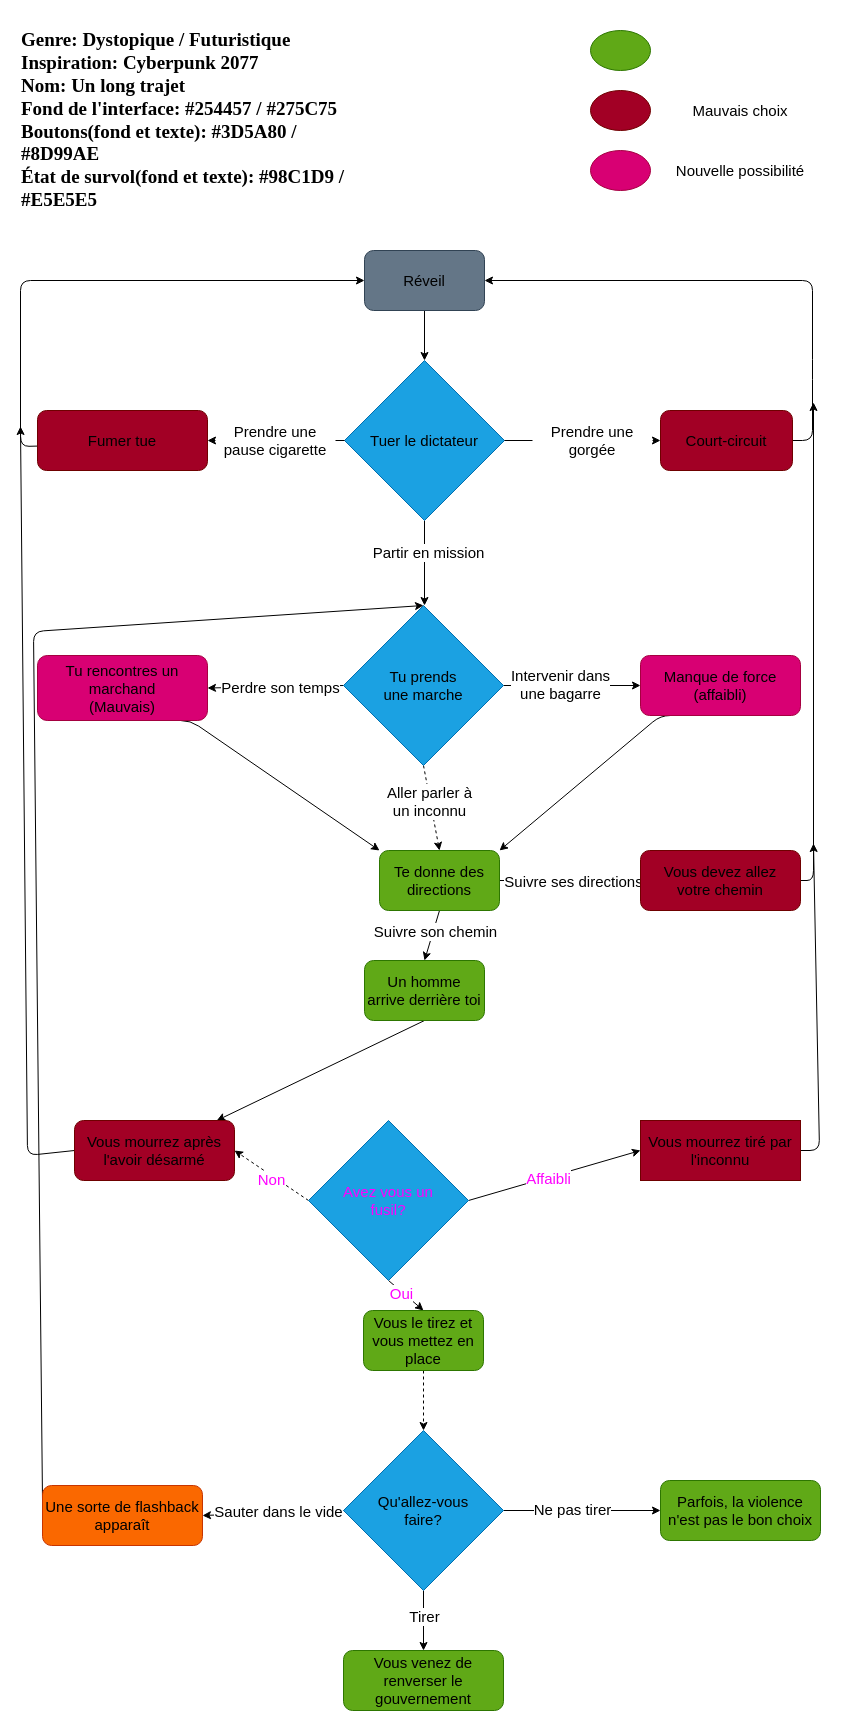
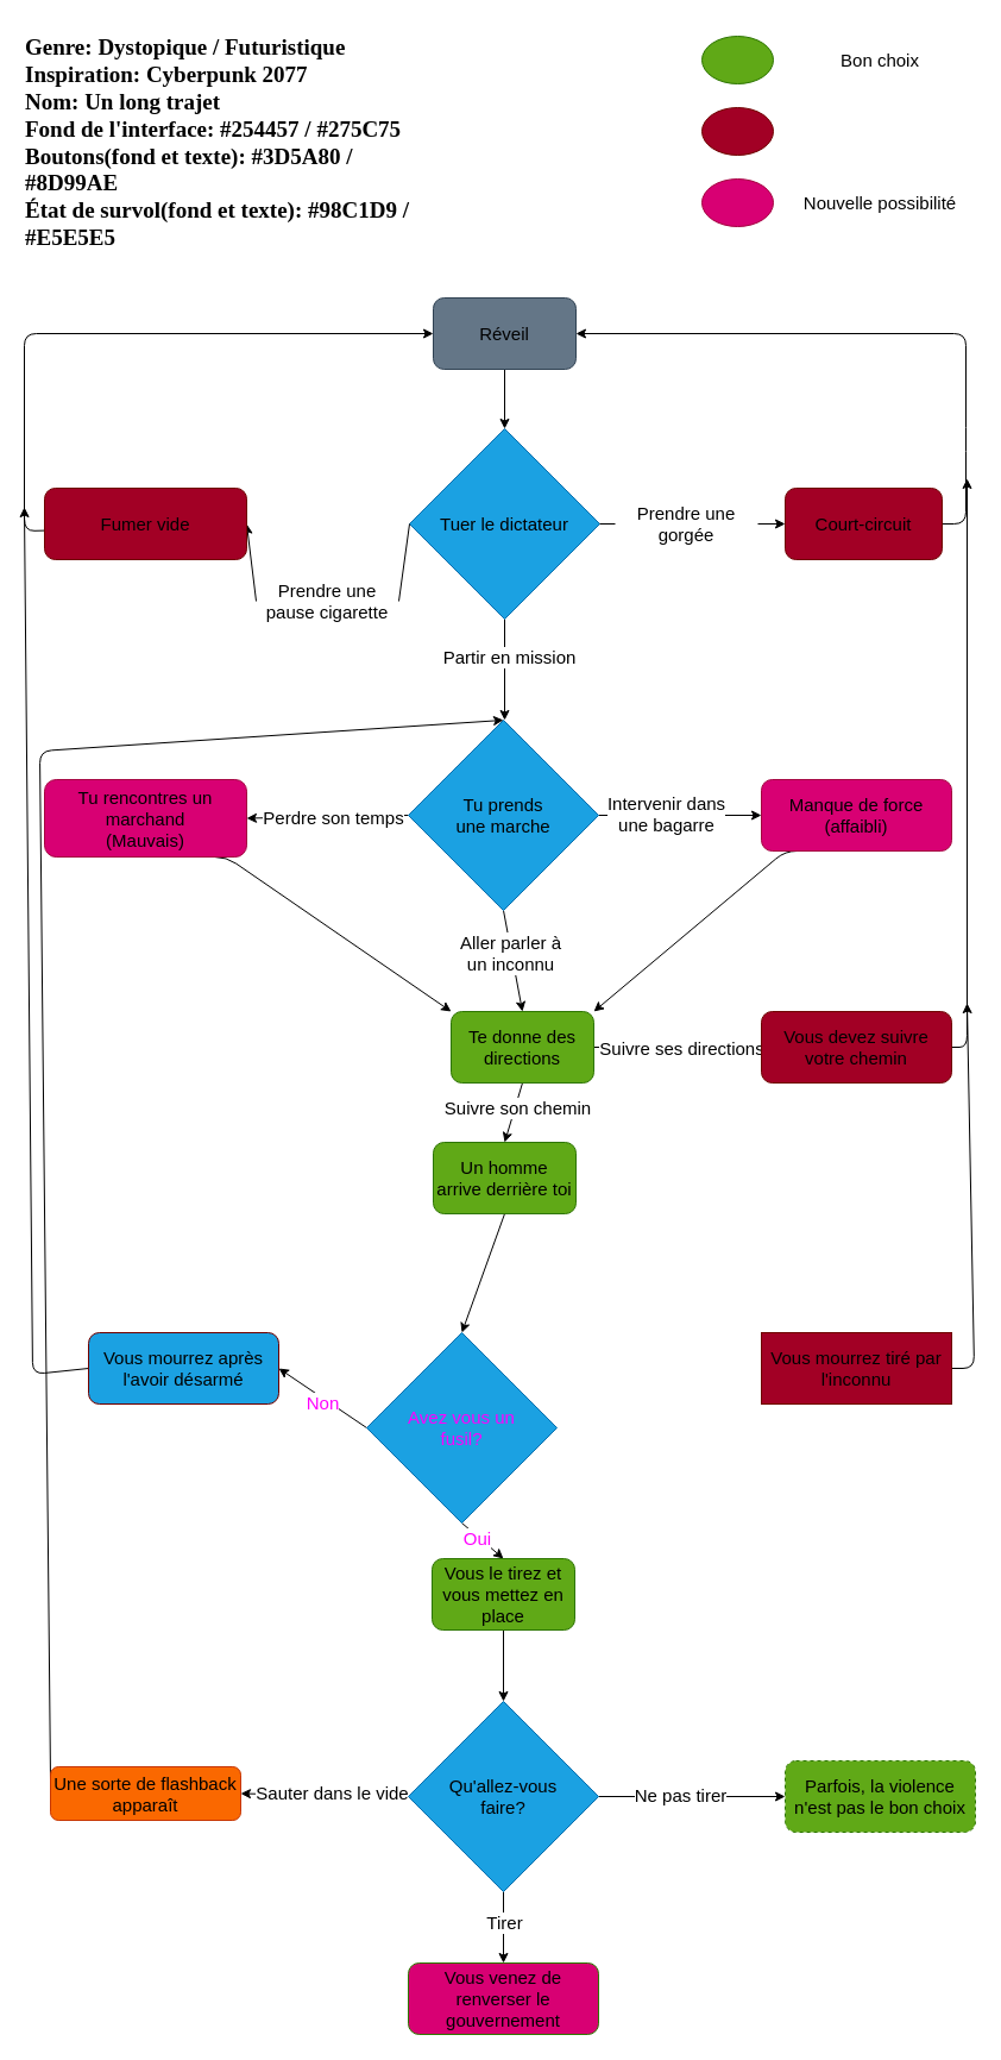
+ <mxCell id="60" value="Bon choix" style="text;html=1;strokeColor=none;fillColor=none;align=center;verticalAlign=middle;whiteSpace=wrap;rounded=0;labelBackgroundColor=none;fontSize=15;fontColor=default;" parent="1" vertex="1"><mxGeometry x="670" y="35" width="140" height="30" as="geometry" /></mxCell>
- <mxCell id="61" value="Mauvais choix" style="text;html=1;strokeColor=none;fillColor=none;align=center;verticalAlign=middle;whiteSpace=wrap;rounded=0;labelBackgroundColor=none;fontSize=15;fontColor=default;" parent="1" vertex="1"><mxGeometry x="670" y="95" width="140" height="30" as="geometry" /></mxCell>
- <mxCell id="10" value="Fumer tue" style="rounded=1;whiteSpace=wrap;html=1;labelBackgroundColor=none;fontSize=15;fontColor=default;fillColor=#a20025;strokeColor=#6F0000;" parent="1" vertex="1"><mxGeometry x="37" y="410" width="170" height="60" as="geometry" /></mxCell>
+ <mxCell id="10" value="Fumer vide" style="rounded=1;whiteSpace=wrap;html=1;labelBackgroundColor=none;fontSize=15;fontColor=default;fillColor=#a20025;strokeColor=#6F0000;" parent="1" vertex="1"><mxGeometry x="37" y="410" width="170" height="60" as="geometry" /></mxCell>
- <mxCell id="64" value="&lt;span style=&quot;&quot;&gt;Prendre une&lt;/span&gt;&lt;br style=&quot;&quot;&gt;&lt;span style=&quot;&quot;&gt;pause cigarette&lt;/span&gt;" style="text;html=1;strokeColor=none;fillColor=none;align=center;verticalAlign=middle;whiteSpace=wrap;rounded=0;labelBackgroundColor=none;labelBorderColor=none;fontSize=15;fontColor=default;" parent="1" vertex="1"><mxGeometry x="215" y="425" width="120" height="30" as="geometry" /></mxCell>
+ <mxCell id="64" value="&lt;span style=&quot;&quot;&gt;Prendre une&lt;/span&gt;&lt;br style=&quot;&quot;&gt;&lt;span style=&quot;&quot;&gt;pause cigarette&lt;/span&gt;" style="text;html=1;strokeColor=none;fillColor=none;align=center;verticalAlign=middle;whiteSpace=wrap;rounded=0;labelBackgroundColor=none;labelBorderColor=none;fontSize=15;fontColor=default;" parent="1" vertex="1"><mxGeometry x="215" y="490" width="120" height="30" as="geometry" /></mxCell>
- <mxCell id="66" value="&lt;span style=&quot;&quot;&gt;Prendre une gorgée&lt;/span&gt;" style="text;html=1;strokeColor=none;fillColor=none;align=center;verticalAlign=middle;whiteSpace=wrap;rounded=0;labelBackgroundColor=none;labelBorderColor=none;fontSize=15;fontColor=default;" parent="1" vertex="1"><mxGeometry x="532" y="425" width="120" height="30" as="geometry" /></mxCell>
+ <mxCell id="66" value="&lt;span style=&quot;&quot;&gt;Prendre une gorgée&lt;/span&gt;" style="text;html=1;strokeColor=none;fillColor=none;align=center;verticalAlign=middle;whiteSpace=wrap;rounded=0;labelBackgroundColor=none;labelBorderColor=none;fontSize=15;fontColor=default;" parent="1" vertex="1"><mxGeometry x="517" y="425" width="120" height="30" as="geometry" /></mxCell>
- <mxCell id="17" style="edgeStyle=none;html=1;exitX=0.5;exitY=1;exitDx=0;exitDy=0;entryX=0.5;entryY=0;entryDx=0;entryDy=0;fontSize=15;fontColor=default;dashed=1;" parent="1" source="19" target="28" edge="1"><mxGeometry relative="1" as="geometry" /></mxCell>
+ <mxCell id="17" style="edgeStyle=none;html=1;exitX=0.5;exitY=1;exitDx=0;exitDy=0;entryX=0.5;entryY=0;entryDx=0;entryDy=0;fontSize=15;fontColor=default;" parent="1" source="19" target="28" edge="1"><mxGeometry relative="1" as="geometry" /></mxCell>
- <mxCell id="30" value="Vous devez allez&lt;br&gt;votre chemin" style="rounded=1;whiteSpace=wrap;html=1;labelBackgroundColor=none;fontSize=15;fontColor=default;fillColor=#a20025;strokeColor=#6F0000;" parent="1" vertex="1"><mxGeometry x="640" y="850" width="160" height="60" as="geometry" /></mxCell>
+ <mxCell id="30" value="Vous devez suivre&lt;br&gt;votre chemin" style="rounded=1;whiteSpace=wrap;html=1;labelBackgroundColor=none;fontSize=15;fontColor=default;fillColor=#a20025;strokeColor=#6F0000;" parent="1" vertex="1"><mxGeometry x="640" y="850" width="160" height="60" as="geometry" /></mxCell>
- <mxCell id="31" style="edgeStyle=none;html=1;exitX=0.5;exitY=1;exitDx=0;exitDy=0;fontSize=15;fontColor=default;labelBackgroundColor=none;" parent="1" source="32" target="45" edge="1"><mxGeometry relative="1" as="geometry" /></mxCell>
+ <mxCell id="31" style="edgeStyle=none;html=1;exitX=0.5;exitY=1;exitDx=0;exitDy=0;entryX=0.5;entryY=0;entryDx=0;entryDy=0;fontSize=15;fontColor=default;labelBackgroundColor=none;" parent="1" source="32" target="39" edge="1"><mxGeometry relative="1" as="geometry" /></mxCell>
- <mxCell id="45" value="Vous mourrez après l'avoir désarmé" style="rounded=1;whiteSpace=wrap;html=1;labelBackgroundColor=none;fontSize=15;fontColor=default;fillColor=#a20025;strokeColor=#6F0000;" parent="1" vertex="1"><mxGeometry x="74" y="1120" width="160" height="60" as="geometry" /></mxCell>
+ <mxCell id="45" value="Vous mourrez après l'avoir désarmé" style="rounded=1;whiteSpace=wrap;html=1;labelBackgroundColor=none;fontSize=15;fontColor=default;fillColor=#1ba1e2;strokeColor=#6F0000;" parent="1" vertex="1"><mxGeometry x="74" y="1120" width="160" height="60" as="geometry" /></mxCell>
- <mxCell id="37" style="edgeStyle=none;html=1;exitX=0;exitY=0.5;exitDx=0;exitDy=0;entryX=1;entryY=0.5;entryDx=0;entryDy=0;fontSize=15;fontColor=default;labelBackgroundColor=none;dashed=1;" parent="1" source="39" target="45" edge="1"><mxGeometry relative="1" as="geometry" /></mxCell>
+ <mxCell id="37" style="edgeStyle=none;html=1;exitX=0;exitY=0.5;exitDx=0;exitDy=0;entryX=1;entryY=0.5;entryDx=0;entryDy=0;fontSize=15;fontColor=default;labelBackgroundColor=none;" parent="1" source="39" target="45" edge="1"><mxGeometry relative="1" as="geometry" /></mxCell>
- <mxCell id="35" style="edgeStyle=none;html=1;exitX=1;exitY=0.5;exitDx=0;exitDy=0;entryX=0;entryY=0.5;entryDx=0;entryDy=0;fontSize=15;fontColor=default;labelBackgroundColor=none;" parent="1" source="39" target="41" edge="1"><mxGeometry relative="1" as="geometry" /></mxCell>
- <mxCell id="36" value="&lt;font color=&quot;#ff00ff&quot;&gt;Affaibli&lt;/font&gt;" style="edgeLabel;html=1;align=center;verticalAlign=middle;resizable=0;points=[];fontSize=15;fontColor=default;labelBackgroundColor=default;" parent="35" vertex="1" connectable="0"><mxGeometry x="-0.068" y="-1" relative="1" as="geometry"><mxPoint as="offset" /></mxGeometry></mxCell>
- <mxCell id="42" style="edgeStyle=none;html=1;exitX=0.5;exitY=1;exitDx=0;exitDy=0;entryX=0.5;entryY=0;entryDx=0;entryDy=0;fontSize=15;fontColor=default;labelBackgroundColor=none;dashed=1;" parent="1" source="43" target="52" edge="1"><mxGeometry relative="1" as="geometry" /></mxCell>
+ <mxCell id="42" style="edgeStyle=none;html=1;exitX=0.5;exitY=1;exitDx=0;exitDy=0;entryX=0.5;entryY=0;entryDx=0;entryDy=0;fontSize=15;fontColor=default;labelBackgroundColor=none;" parent="1" source="43" target="52" edge="1"><mxGeometry relative="1" as="geometry" /></mxCell>
- <mxCell id="55" value="Parfois, la violence n'est pas le bon choix" style="rounded=1;whiteSpace=wrap;html=1;labelBackgroundColor=none;fontSize=15;fontColor=default;fillColor=#60a917;strokeColor=#2D7600;" parent="1" vertex="1"><mxGeometry x="660" y="1480" width="160" height="60" as="geometry" /></mxCell>
+ <mxCell id="55" value="Parfois, la violence n'est pas le bon choix" style="rounded=1;whiteSpace=wrap;html=1;labelBackgroundColor=none;fontSize=15;fontColor=default;fillColor=#60a917;strokeColor=#2D7600;dashed=1;" parent="1" vertex="1"><mxGeometry x="660" y="1480" width="160" height="60" as="geometry" /></mxCell>
- <mxCell id="54" value="Une sorte de flashback apparaît" style="rounded=1;whiteSpace=wrap;html=1;labelBackgroundColor=none;fontSize=15;fontColor=#000000;fillColor=#fa6800;strokeColor=#C73500;" parent="1" vertex="1"><mxGeometry x="42" y="1485" width="160" height="60" as="geometry" /></mxCell>
+ <mxCell id="54" value="Une sorte de flashback apparaît" style="rounded=1;whiteSpace=wrap;html=1;labelBackgroundColor=none;fontSize=15;fontColor=#000000;fillColor=#fa6800;strokeColor=#C73500;" parent="1" vertex="1"><mxGeometry x="42" y="1485" width="160" height="45" as="geometry" /></mxCell>
- <mxCell id="56" value="Vous venez de renverser le gouvernement" style="rounded=1;whiteSpace=wrap;html=1;labelBackgroundColor=none;fontSize=15;fontColor=default;fillColor=#60a917;strokeColor=#2D7600;" parent="1" vertex="1"><mxGeometry x="343" y="1650" width="160" height="60" as="geometry" /></mxCell>
+ <mxCell id="56" value="Vous venez de renverser le gouvernement" style="rounded=1;whiteSpace=wrap;html=1;labelBackgroundColor=none;fontSize=15;fontColor=default;fillColor=#d80073;strokeColor=#2D7600;" parent="1" vertex="1"><mxGeometry x="343" y="1650" width="160" height="60" as="geometry" /></mxCell>
